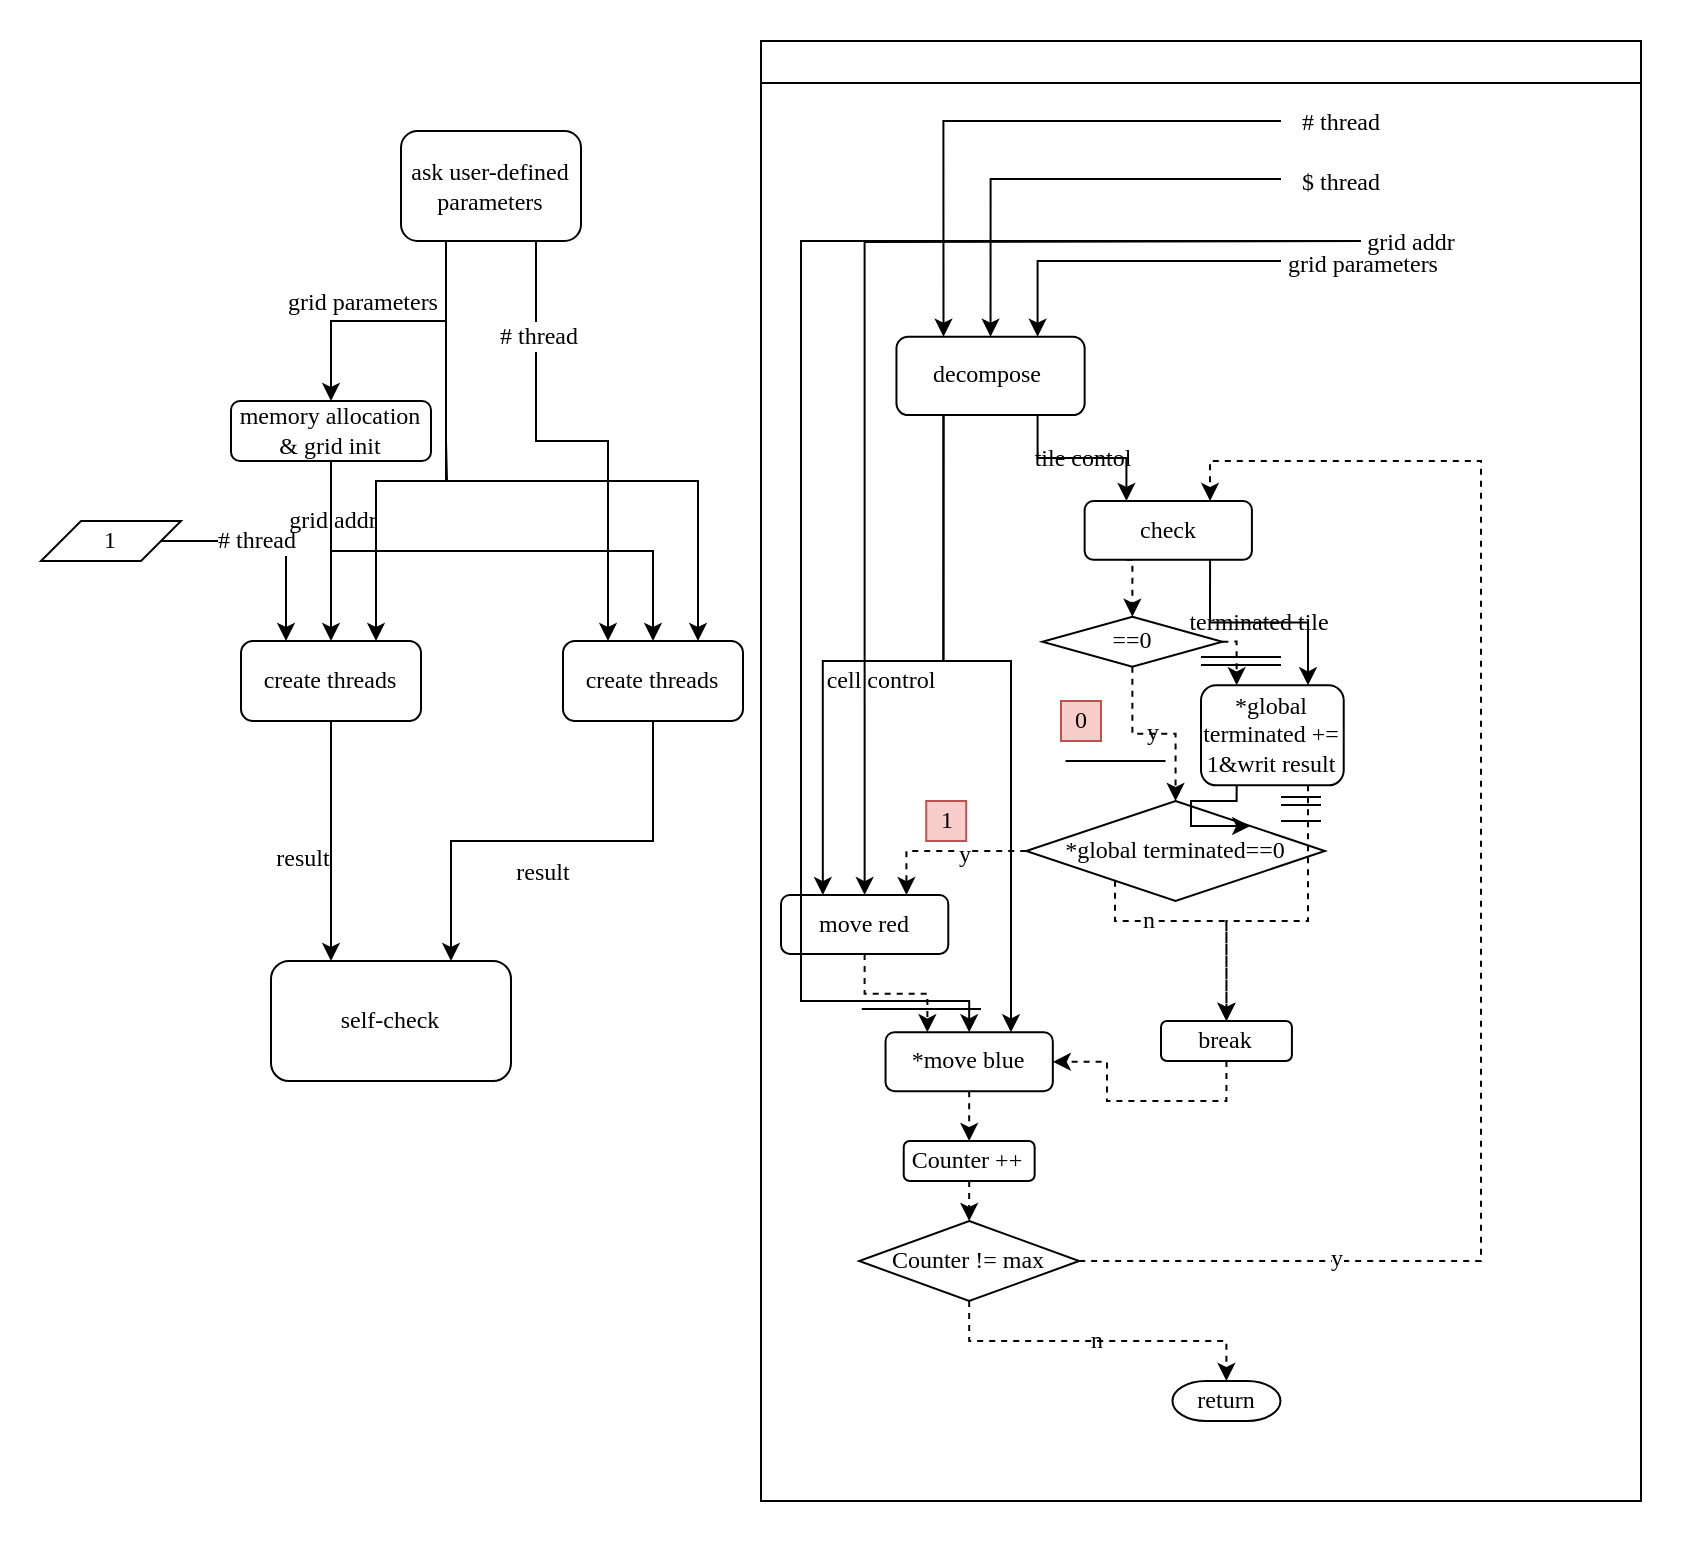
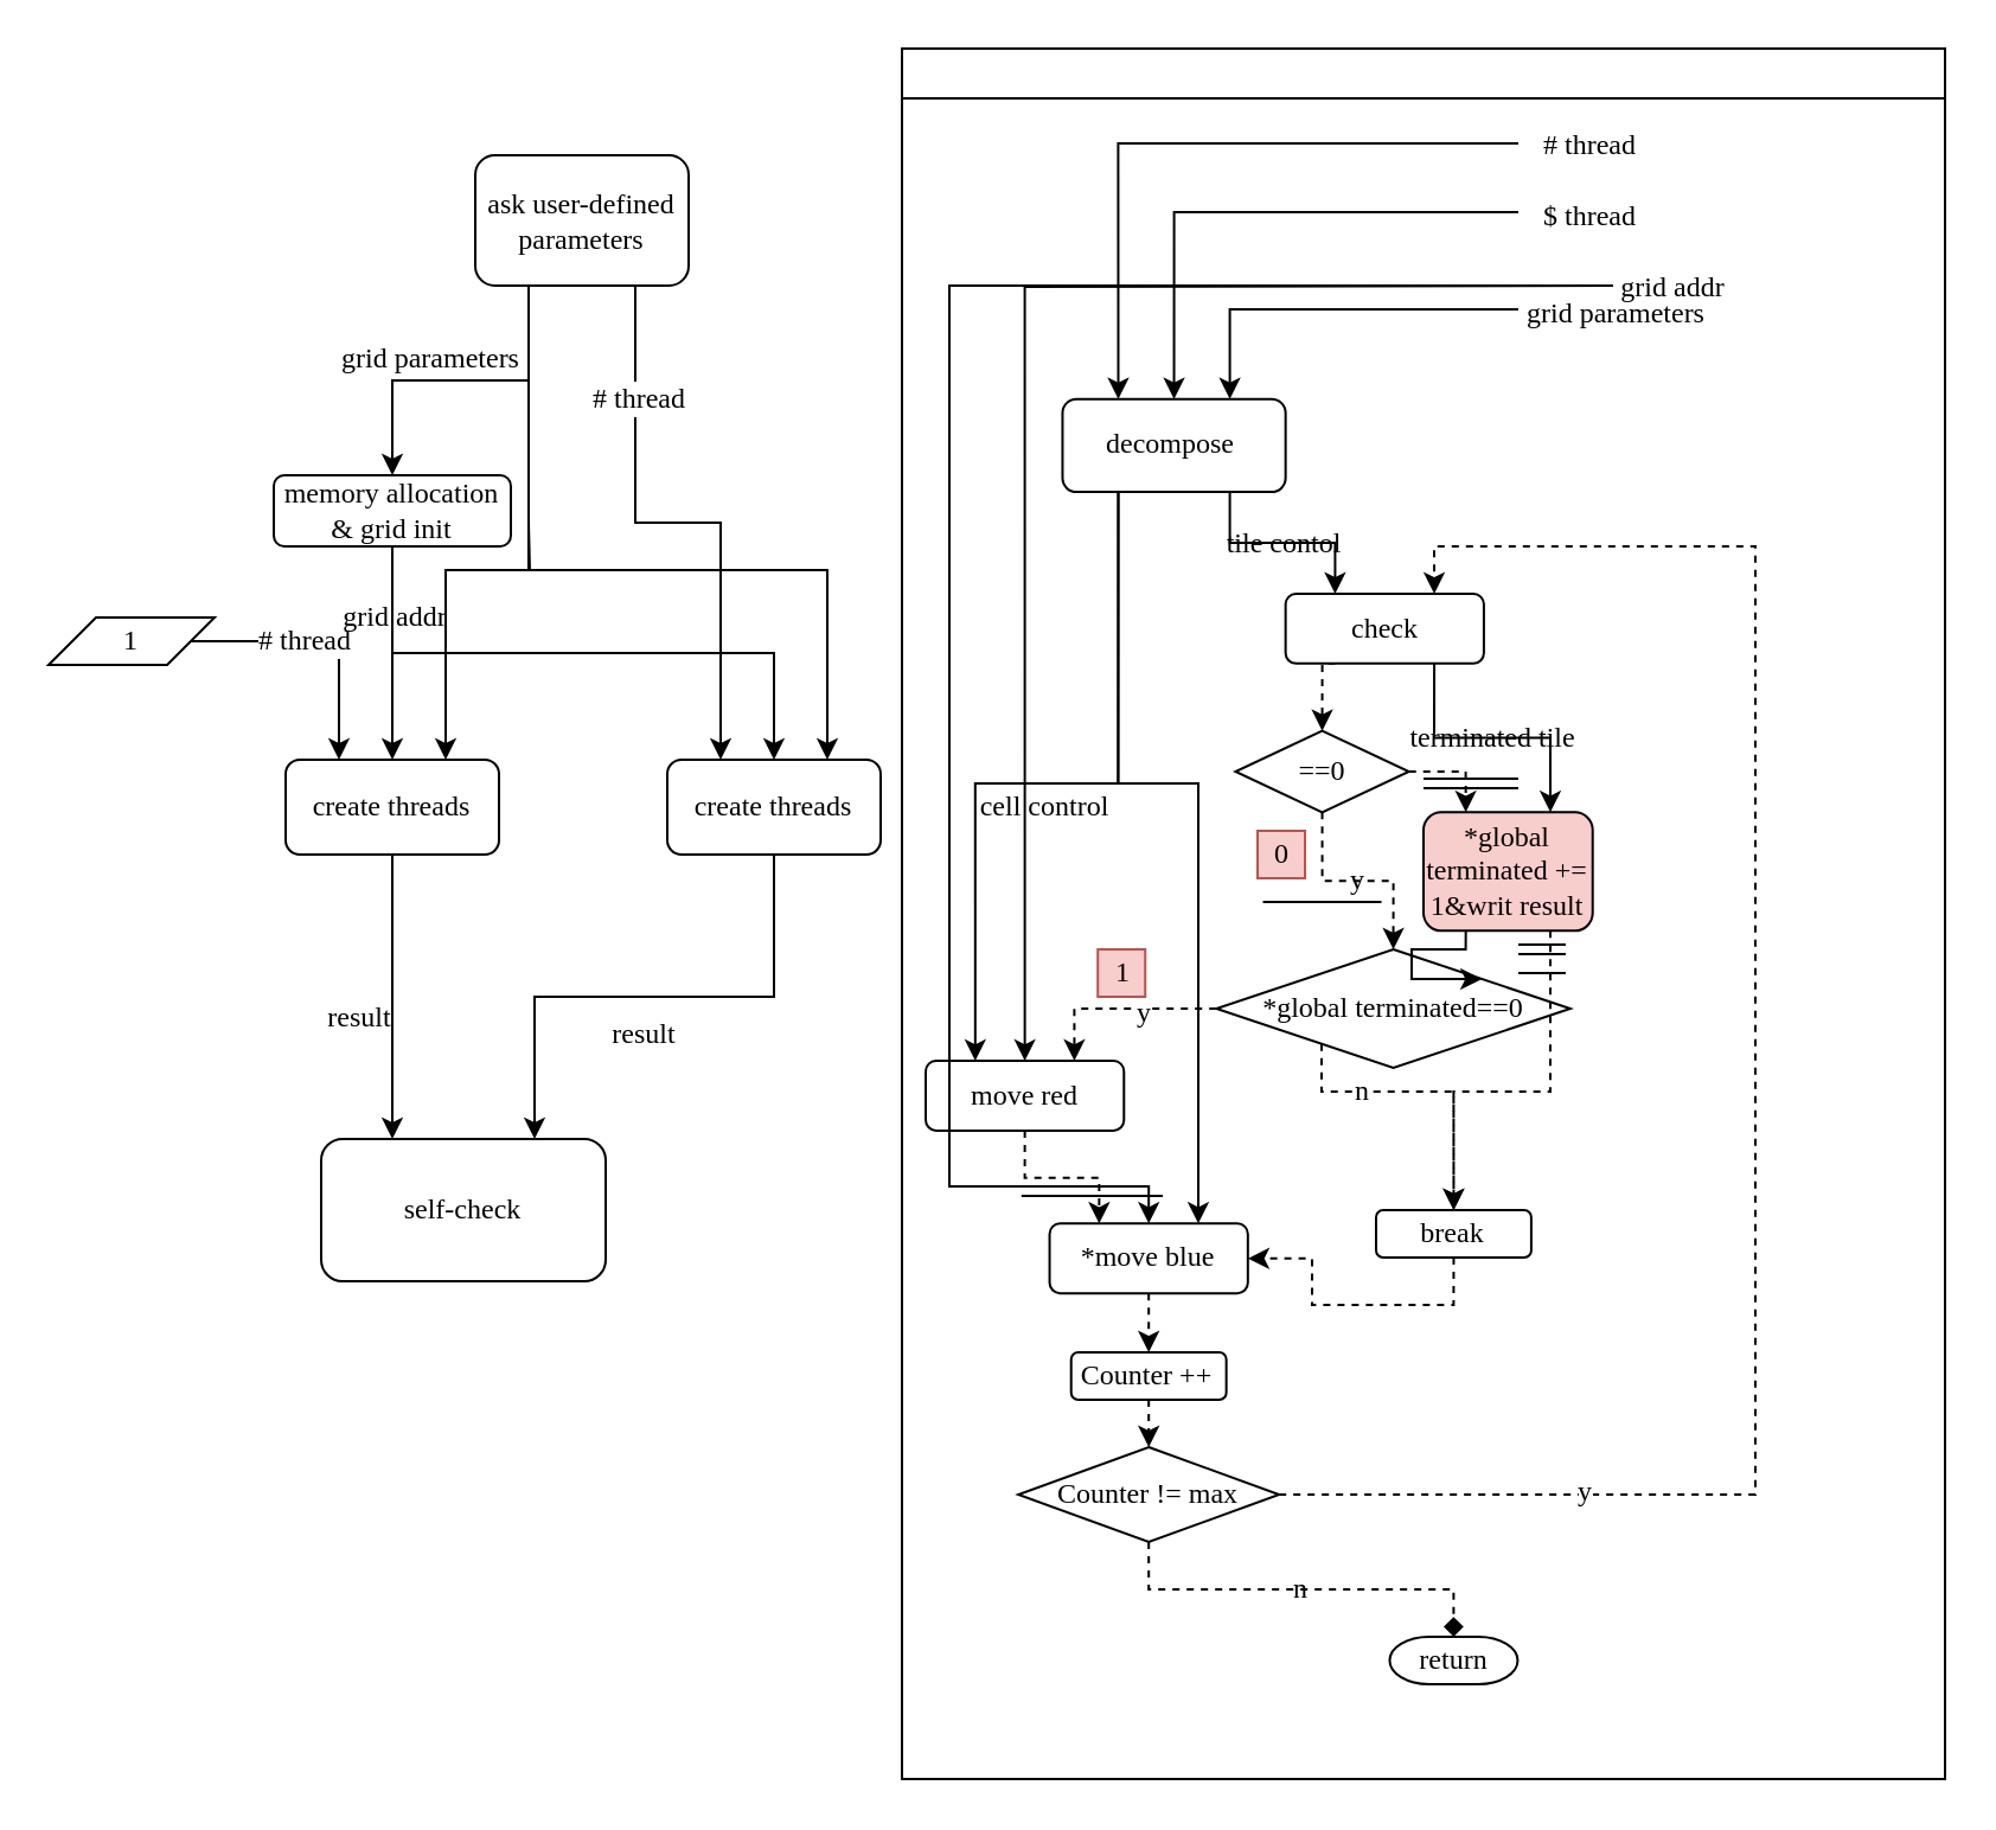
- <mxCell id="48" value="==0" style="rhombus;whiteSpace=wrap;html=1;labelBackgroundColor=none;fontFamily=Times New Roman;fontSize=12;" vertex="1" parent="23"><mxGeometry x="140.682" y="287.844" width="90" height="25" as="geometry" /></mxCell>
+ <mxCell id="48" value="==0" style="rhombus;whiteSpace=wrap;html=1;labelBackgroundColor=none;fontFamily=Times New Roman;fontSize=12;" vertex="1" parent="23"><mxGeometry x="140.682" y="287.844" width="73.182" height="34.314" as="geometry" /></mxCell>
- <mxCell id="51" value="*global terminated += 1&amp;amp;writ result" style="rounded=1;whiteSpace=wrap;html=1;labelBackgroundColor=none;fontFamily=Times New Roman;fontSize=12;strokeColor=#000000;" vertex="1" parent="23"><mxGeometry x="220.0" y="322.16" width="71.36" height="50" as="geometry" /></mxCell>
+ <mxCell id="51" value="*global terminated += 1&amp;amp;writ result" style="rounded=1;whiteSpace=wrap;html=1;labelBackgroundColor=none;fontFamily=Times New Roman;fontSize=12;strokeColor=#000000;fillColor=#f8cecc;" vertex="1" parent="23"><mxGeometry x="220.0" y="322.16" width="71.36" height="50" as="geometry" /></mxCell>
- <mxCell id="61" value="n" style="edgeStyle=orthogonalEdgeStyle;rounded=0;orthogonalLoop=1;jettySize=auto;html=1;exitX=0.5;exitY=1;exitDx=0;exitDy=0;dashed=1;labelBackgroundColor=none;fontFamily=Times New Roman;fontSize=12;endArrow=classic;endFill=1;" edge="1" parent="23" source="62" target="65"><mxGeometry relative="1" as="geometry" /></mxCell>
+ <mxCell id="61" value="n" style="edgeStyle=orthogonalEdgeStyle;rounded=0;orthogonalLoop=1;jettySize=auto;html=1;exitX=0.5;exitY=1;exitDx=0;exitDy=0;dashed=1;labelBackgroundColor=none;fontFamily=Times New Roman;fontSize=12;endArrow=diamond;endFill=1;" edge="1" parent="23" source="62" target="65"><mxGeometry relative="1" as="geometry" /></mxCell>
